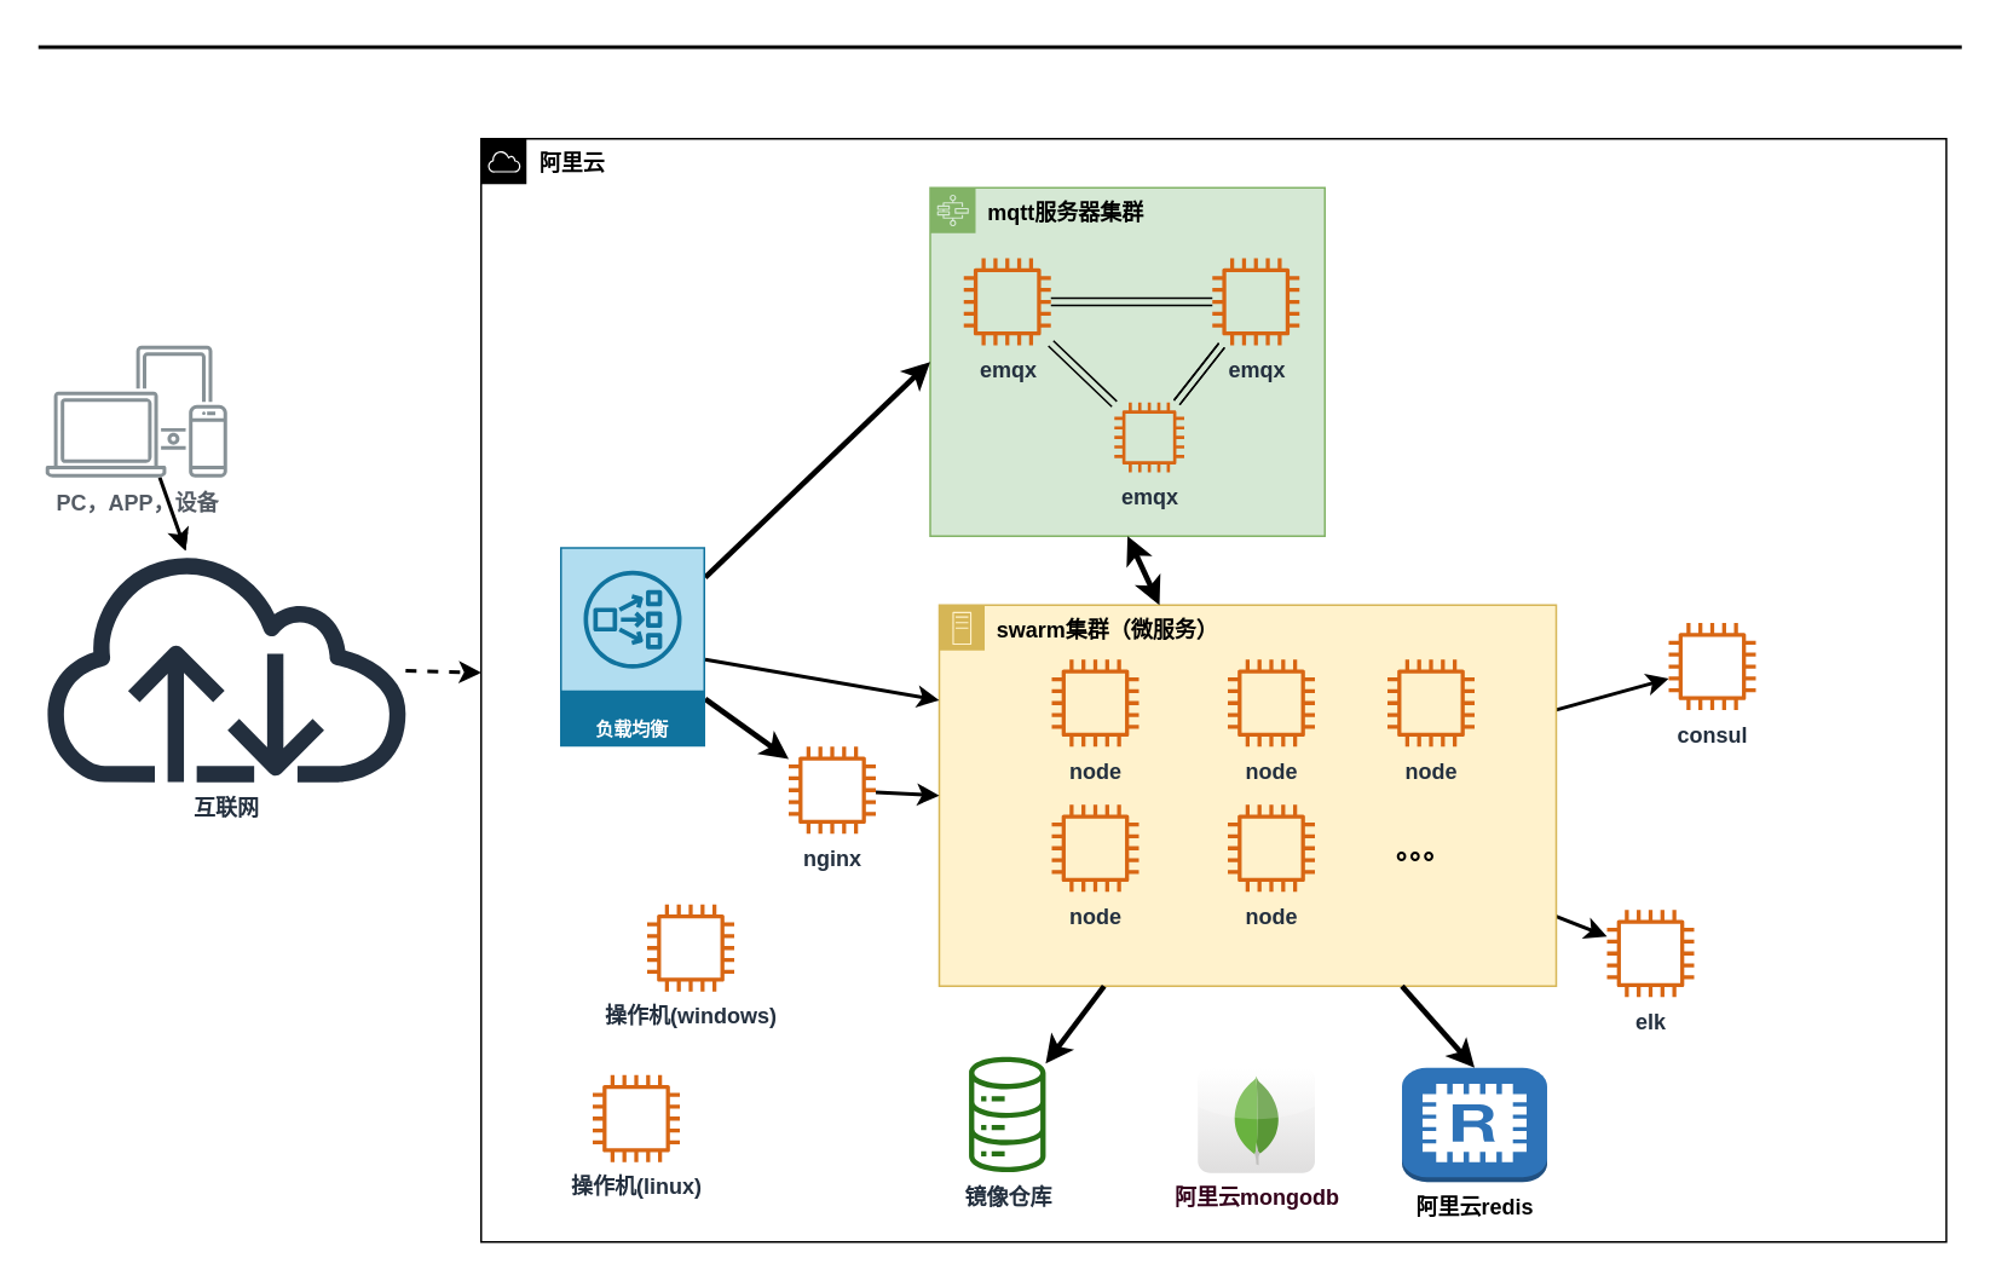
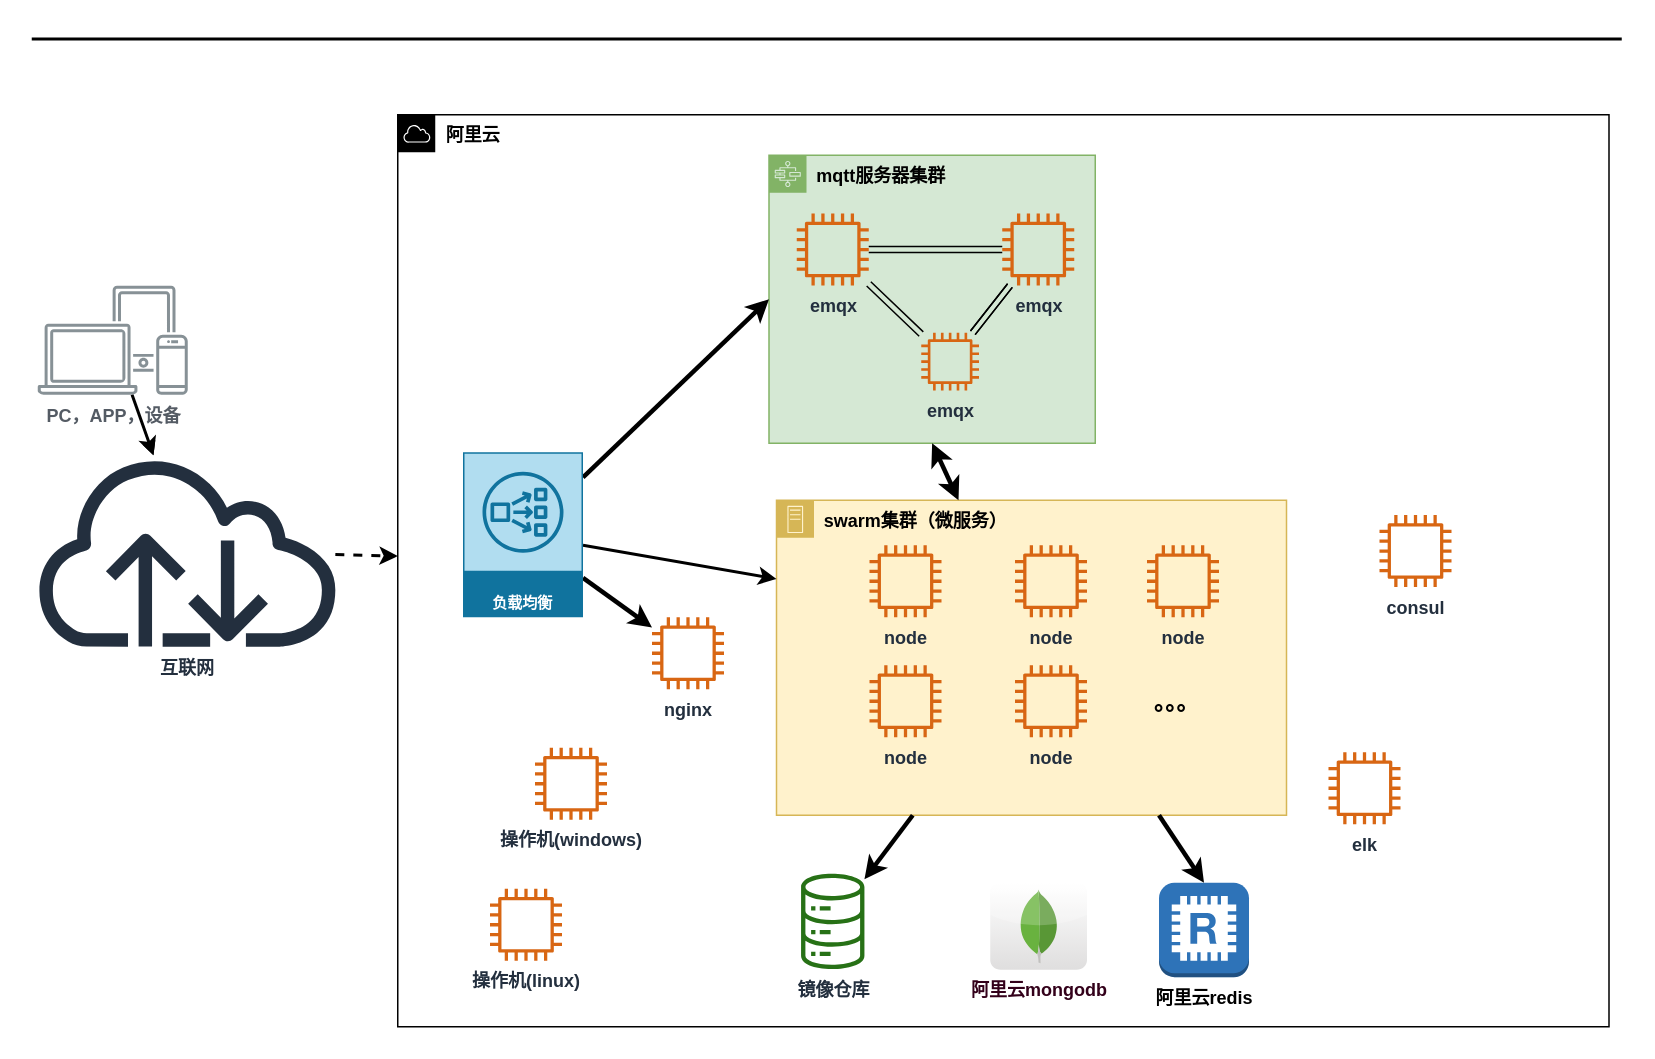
- <mxCell id="5" style="edgeStyle=none;rounded=0;orthogonalLoop=1;jettySize=auto;html=1;strokeWidth=2;fontColor=#212121;" edge="1" parent="1" source="6" target="37"><mxGeometry relative="1" as="geometry" /></mxCell>
- <mxCell id="38" value="" style="edgeStyle=none;rounded=0;orthogonalLoop=1;jettySize=auto;html=1;strokeWidth=2;fontColor=#FFFFFF;entryX=0;entryY=0.5;entryDx=0;entryDy=0;" edge="1" parent="1" source="39" target="6"><mxGeometry relative="1" as="geometry" /></mxCell>
- <mxCell id="4" style="edgeStyle=none;rounded=0;orthogonalLoop=1;jettySize=auto;html=1;fontFamily=Tahoma;fontSize=15;fontStyle=1;strokeWidth=2;" parent="1" source="6" target="30" edge="1"><mxGeometry relative="1" as="geometry" /></mxCell>
- <mxCell id="40" value="&lt;font color=&quot;#000000&quot;&gt;阿里云redis&lt;/font&gt;" style="outlineConnect=0;dashed=0;verticalLabelPosition=bottom;verticalAlign=top;align=center;html=1;shape=mxgraph.aws3.redis;fillColor=#2E73B8;gradientColor=none;fontColor=#FFFFFF;fontStyle=1" vertex="1" parent="1"><mxGeometry x="772" y="588" width="80" height="63" as="geometry" /></mxCell>
+ <mxCell id="40" value="&lt;font color=&quot;#000000&quot;&gt;阿里云redis&lt;/font&gt;" style="outlineConnect=0;dashed=0;verticalLabelPosition=bottom;verticalAlign=top;align=center;html=1;shape=mxgraph.aws3.redis;fillColor=#2E73B8;gradientColor=none;fontColor=#FFFFFF;fontStyle=1" vertex="1" parent="1"><mxGeometry x="772" y="588" width="60" height="63" as="geometry" /></mxCell>
